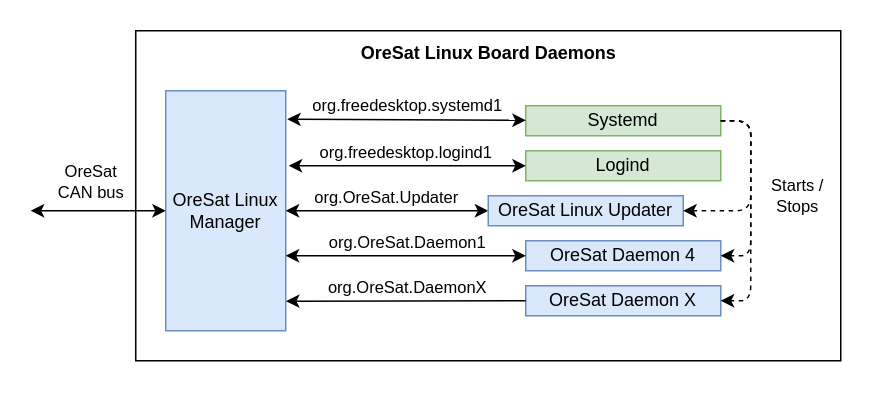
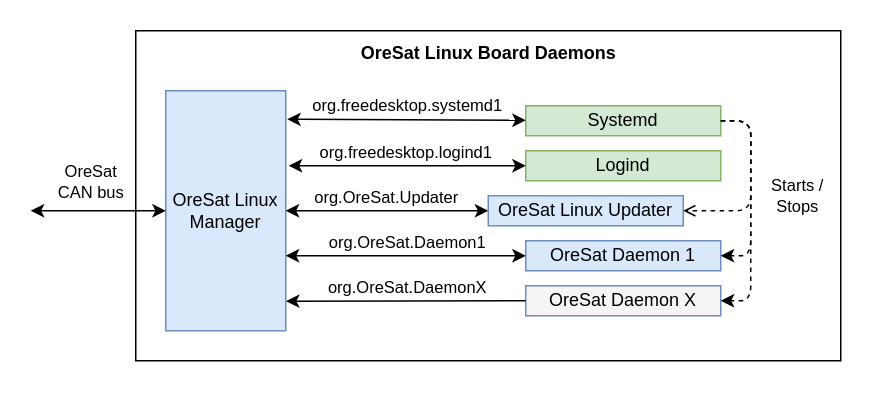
- <mxCell id="22" value="" style="endArrow=classic;html=1;exitX=1;exitY=0.5;exitDx=0;exitDy=0;entryX=1;entryY=0.5;entryDx=0;entryDy=0;dashed=1;" edge="1" parent="1" source="7" target="21"><mxGeometry width="50" height="50" relative="1" as="geometry"><mxPoint x="370" y="300" as="sourcePoint" /><mxPoint x="420" y="250" as="targetPoint" /><Array as="points"><mxPoint x="500" y="80" /><mxPoint x="500" y="140" /></Array></mxGeometry></mxCell>
+ <mxCell id="22" value="" style="endArrow=open;html=1;exitX=1;exitY=0.5;exitDx=0;exitDy=0;entryX=1;entryY=0.5;entryDx=0;entryDy=0;dashed=1;" edge="1" parent="1" source="7" target="21"><mxGeometry width="50" height="50" relative="1" as="geometry"><mxPoint x="370" y="300" as="sourcePoint" /><mxPoint x="420" y="250" as="targetPoint" /><Array as="points"><mxPoint x="500" y="80" /><mxPoint x="500" y="140" /></Array></mxGeometry></mxCell>
- <mxCell id="15" value="OreSat Daemon 4" style="rounded=0;whiteSpace=wrap;html=1;fillColor=#dae8fc;strokeColor=#6c8ebf;" parent="1" vertex="1"><mxGeometry x="350" y="160" width="130" height="20" as="geometry" /></mxCell>
+ <mxCell id="15" value="OreSat Daemon 1" style="rounded=0;whiteSpace=wrap;html=1;fillColor=#dae8fc;strokeColor=#6c8ebf;" parent="1" vertex="1"><mxGeometry x="350" y="160" width="130" height="20" as="geometry" /></mxCell>
- <mxCell id="16" value="OreSat Daemon X" style="rounded=0;whiteSpace=wrap;html=1;fillColor=#dae8fc;strokeColor=#6c8ebf;" parent="1" vertex="1"><mxGeometry x="350" y="190" width="130" height="20" as="geometry" /></mxCell>
+ <mxCell id="16" value="OreSat Daemon X" style="rounded=0;whiteSpace=wrap;html=1;fillColor=#f5f5f5;strokeColor=#6c8ebf;" parent="1" vertex="1"><mxGeometry x="350" y="190" width="130" height="20" as="geometry" /></mxCell>
